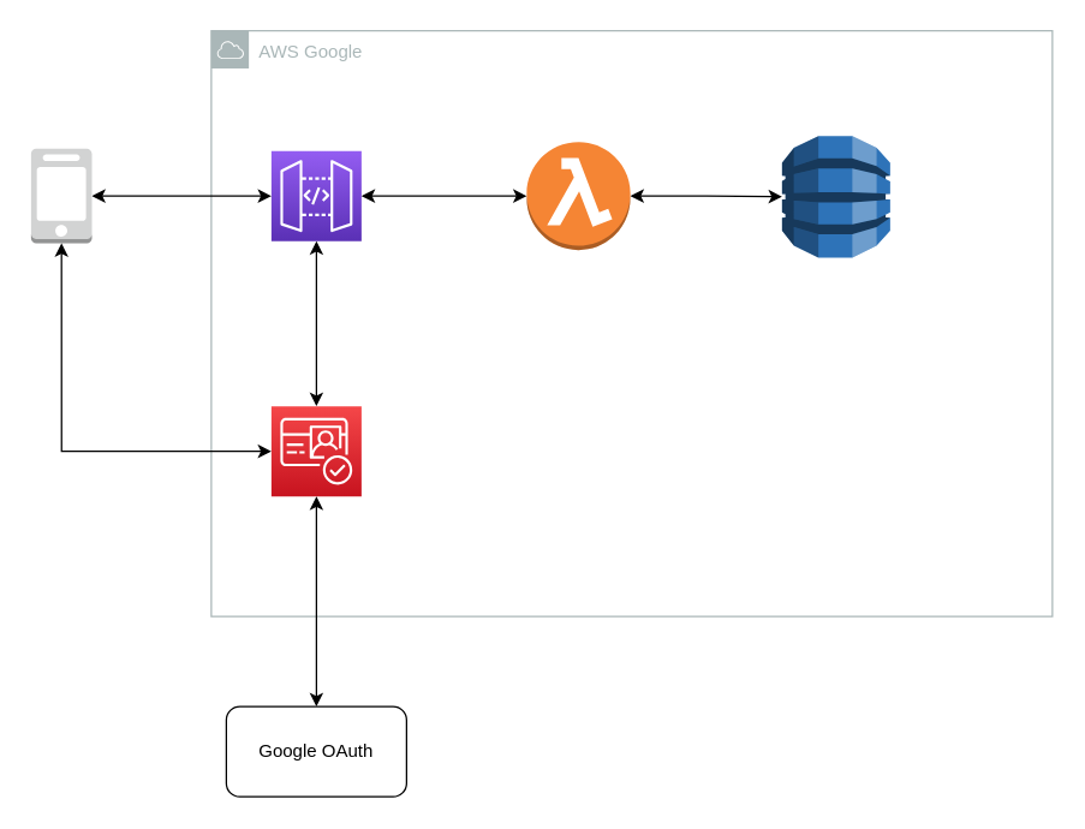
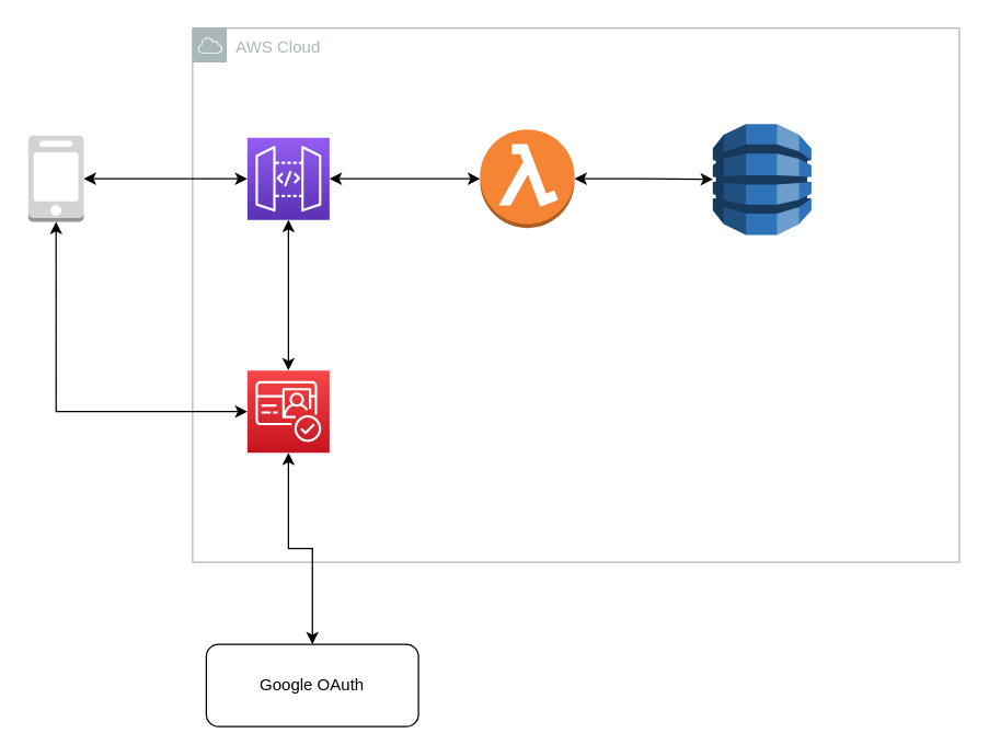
- <mxCell id="2" value="AWS Google" style="sketch=0;outlineConnect=0;gradientColor=none;html=1;whiteSpace=wrap;fontSize=12;fontStyle=0;shape=mxgraph.aws4.group;grIcon=mxgraph.aws4.group_aws_cloud;strokeColor=#AAB7B8;fillColor=none;verticalAlign=top;align=left;spacingLeft=30;fontColor=#AAB7B8;dashed=0;" vertex="1" parent="1"><mxGeometry x="140" y="20" width="560" height="390" as="geometry" /></mxCell>
+ <mxCell id="2" value="AWS Cloud" style="sketch=0;outlineConnect=0;gradientColor=none;html=1;whiteSpace=wrap;fontSize=12;fontStyle=0;shape=mxgraph.aws4.group;grIcon=mxgraph.aws4.group_aws_cloud;strokeColor=#AAB7B8;fillColor=none;verticalAlign=top;align=left;spacingLeft=30;fontColor=#AAB7B8;dashed=0;" vertex="1" parent="1"><mxGeometry x="140" y="20" width="560" height="390" as="geometry" /></mxCell>
- <mxCell id="11" value="Google OAuth" style="rounded=1;whiteSpace=wrap;html=1;" vertex="1" parent="1"><mxGeometry x="150" y="470" width="120" height="60" as="geometry" /></mxCell>
+ <mxCell id="11" value="Google OAuth" style="rounded=1;whiteSpace=wrap;html=1;" vertex="1" parent="1"><mxGeometry x="150" y="470" width="155" height="60" as="geometry" /></mxCell>
